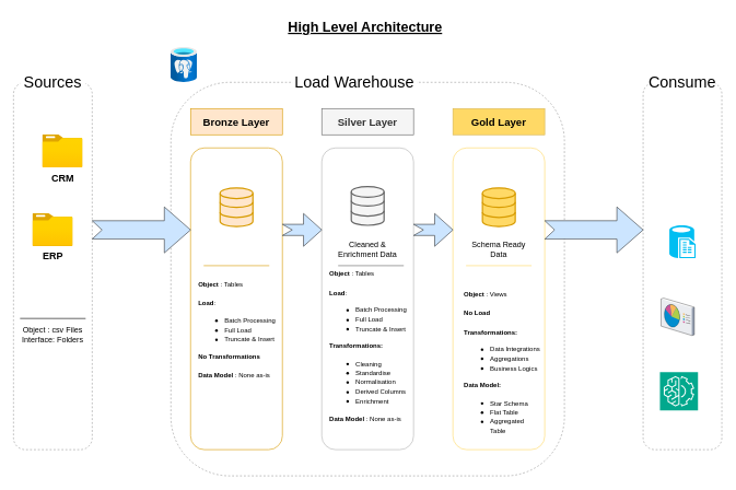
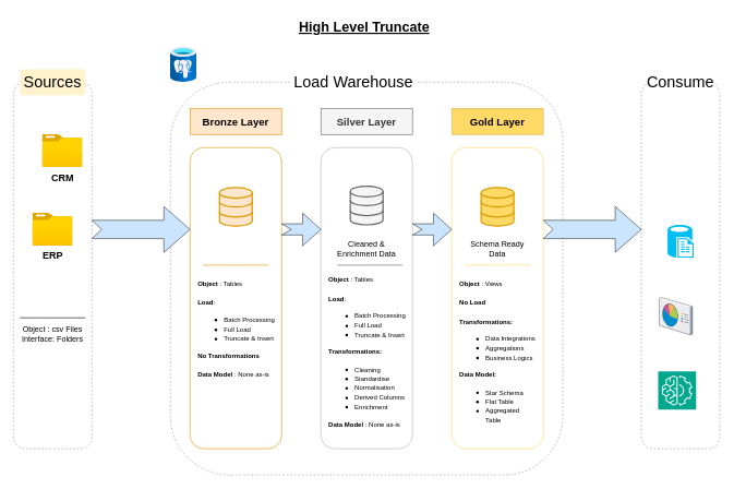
- <mxCell id="2" value="High Level Architecture" style="text;html=1;align=center;verticalAlign=middle;resizable=0;points=[];autosize=1;strokeColor=none;fillColor=none;fontSize=21;fontStyle=5;rounded=1;" parent="1" vertex="1"><mxGeometry x="436" y="20" width="240" height="40" as="geometry" /></mxCell>
+ <mxCell id="2" value="High Level Truncate" style="text;html=1;align=center;verticalAlign=middle;resizable=0;points=[];autosize=1;strokeColor=none;fillColor=none;fontSize=21;fontStyle=5;rounded=1;" parent="1" vertex="1"><mxGeometry x="436" y="20" width="240" height="40" as="geometry" /></mxCell>
- <mxCell id="4" value="Sources" style="rounded=1;whiteSpace=wrap;html=1;fontSize=24;strokeColor=none;" parent="1" vertex="1"><mxGeometry x="30" y="105" width="100" height="40" as="geometry" /></mxCell>
+ <mxCell id="4" value="Sources" style="rounded=1;whiteSpace=wrap;html=1;fontSize=24;strokeColor=none;fillColor=#fff2cc;" parent="1" vertex="1"><mxGeometry x="30" y="105" width="100" height="40" as="geometry" /></mxCell>
- <mxCell id="32" value="&lt;font style=&quot;font-size: 10px;&quot;&gt;&lt;b style=&quot;&quot;&gt;Object&lt;/b&gt; : Tables&lt;/font&gt;&lt;div&gt;&lt;span style=&quot;font-size: 10px;&quot;&gt;&lt;br&gt;&lt;/span&gt;&lt;div&gt;&lt;font style=&quot;font-size: 10px;&quot;&gt;&lt;b&gt;Load&lt;/b&gt;:&amp;nbsp;&lt;/font&gt;&lt;/div&gt;&lt;div&gt;&lt;ul&gt;&lt;li style=&quot;&quot;&gt;&lt;span style=&quot;background-color: transparent; color: light-dark(rgb(0, 0, 0), rgb(255, 255, 255));&quot;&gt;&lt;font style=&quot;font-size: 10px;&quot;&gt;Batch Processing&lt;/font&gt;&lt;/span&gt;&lt;/li&gt;&lt;li style=&quot;&quot;&gt;&lt;span style=&quot;background-color: transparent; color: light-dark(rgb(0, 0, 0), rgb(255, 255, 255));&quot;&gt;&lt;font style=&quot;font-size: 10px;&quot;&gt;Full Load&amp;nbsp;&lt;/font&gt;&lt;/span&gt;&lt;/li&gt;&lt;li style=&quot;&quot;&gt;&lt;span style=&quot;background-color: transparent; color: light-dark(rgb(0, 0, 0), rgb(255, 255, 255));&quot;&gt;&lt;font style=&quot;font-size: 10px;&quot;&gt;Truncate &amp;amp; Insert&lt;/font&gt;&lt;/span&gt;&lt;/li&gt;&lt;/ul&gt;&lt;/div&gt;&lt;div&gt;&lt;div&gt;&lt;font style=&quot;font-size: 10px;&quot;&gt;&lt;b&gt;Transformations:&lt;/b&gt;&lt;/font&gt;&lt;/div&gt;&lt;/div&gt;&lt;div&gt;&lt;ul&gt;&lt;li&gt;&lt;font style=&quot;font-size: 10px;&quot;&gt;Cleaning&lt;/font&gt;&lt;/li&gt;&lt;li&gt;&lt;span style=&quot;font-size: 10px;&quot;&gt;Standardise&lt;/span&gt;&lt;/li&gt;&lt;li&gt;&lt;span style=&quot;font-size: 10px;&quot;&gt;Normalisation&lt;/span&gt;&lt;/li&gt;&lt;li&gt;&lt;span style=&quot;font-size: 10px;&quot;&gt;Derived Columns&lt;/span&gt;&lt;/li&gt;&lt;li&gt;&lt;span style=&quot;font-size: 10px;&quot;&gt;Enrichment&lt;/span&gt;&lt;/li&gt;&lt;/ul&gt;&lt;/div&gt;&lt;div&gt;&lt;font style=&quot;font-size: 10px;&quot;&gt;&lt;b style=&quot;&quot;&gt;Data Model&lt;/b&gt; : None as-is&lt;/font&gt;&lt;/div&gt;&lt;/div&gt;" style="text;html=1;align=left;verticalAlign=middle;whiteSpace=wrap;rounded=1;" parent="1" vertex="1"><mxGeometry x="500" y="409" width="120" height="236" as="geometry" /></mxCell>
+ <mxCell id="32" value="&lt;font style=&quot;font-size: 10px;&quot;&gt;&lt;b style=&quot;&quot;&gt;Object&lt;/b&gt; : Tables&lt;/font&gt;&lt;div&gt;&lt;span style=&quot;font-size: 10px;&quot;&gt;&lt;br&gt;&lt;/span&gt;&lt;div&gt;&lt;font style=&quot;font-size: 10px;&quot;&gt;&lt;b&gt;Load&lt;/b&gt;:&amp;nbsp;&lt;/font&gt;&lt;/div&gt;&lt;div&gt;&lt;ul&gt;&lt;li style=&quot;&quot;&gt;&lt;span style=&quot;background-color: transparent; color: light-dark(rgb(0, 0, 0), rgb(255, 255, 255));&quot;&gt;&lt;font style=&quot;font-size: 10px;&quot;&gt;Batch Processing&lt;/font&gt;&lt;/span&gt;&lt;/li&gt;&lt;li style=&quot;&quot;&gt;&lt;span style=&quot;background-color: transparent; color: light-dark(rgb(0, 0, 0), rgb(255, 255, 255));&quot;&gt;&lt;font style=&quot;font-size: 10px;&quot;&gt;Full Load&amp;nbsp;&lt;/font&gt;&lt;/span&gt;&lt;/li&gt;&lt;li style=&quot;&quot;&gt;&lt;span style=&quot;background-color: transparent; color: light-dark(rgb(0, 0, 0), rgb(255, 255, 255));&quot;&gt;&lt;font style=&quot;font-size: 10px;&quot;&gt;Truncate &amp;amp; Insert&lt;/font&gt;&lt;/span&gt;&lt;/li&gt;&lt;/ul&gt;&lt;/div&gt;&lt;div&gt;&lt;div&gt;&lt;font style=&quot;font-size: 10px;&quot;&gt;&lt;b&gt;Transformations:&lt;/b&gt;&lt;/font&gt;&lt;/div&gt;&lt;/div&gt;&lt;div&gt;&lt;ul&gt;&lt;li&gt;&lt;font style=&quot;font-size: 10px;&quot;&gt;Cleaning&lt;/font&gt;&lt;/li&gt;&lt;li&gt;&lt;span style=&quot;font-size: 10px;&quot;&gt;Standardise&lt;/span&gt;&lt;/li&gt;&lt;li&gt;&lt;span style=&quot;font-size: 10px;&quot;&gt;Normalisation&lt;/span&gt;&lt;/li&gt;&lt;li&gt;&lt;span style=&quot;font-size: 10px;&quot;&gt;Derived Columns&lt;/span&gt;&lt;/li&gt;&lt;li&gt;&lt;span style=&quot;font-size: 10px;&quot;&gt;Enrichment&lt;/span&gt;&lt;/li&gt;&lt;/ul&gt;&lt;/div&gt;&lt;div&gt;&lt;font style=&quot;font-size: 10px;&quot;&gt;&lt;b style=&quot;&quot;&gt;Data Model&lt;/b&gt; : None as-is&lt;/font&gt;&lt;/div&gt;&lt;/div&gt;" style="text;html=1;align=left;verticalAlign=middle;whiteSpace=wrap;rounded=1;" parent="1" vertex="1"><mxGeometry x="500" y="419" width="120" height="236" as="geometry" /></mxCell>
- <mxCell id="33" value="&lt;font style=&quot;font-size: 10px;&quot;&gt;&lt;b style=&quot;&quot;&gt;Object&lt;/b&gt; : Views&lt;/font&gt;&lt;div&gt;&lt;span style=&quot;font-size: 10px;&quot;&gt;&lt;br&gt;&lt;/span&gt;&lt;div&gt;&lt;font style=&quot;font-size: 10px;&quot;&gt;&lt;b&gt;No Load&lt;/b&gt;&lt;/font&gt;&lt;/div&gt;&lt;div&gt;&lt;font style=&quot;font-size: 10px;&quot;&gt;&lt;b&gt;&lt;br&gt;&lt;/b&gt;&lt;/font&gt;&lt;/div&gt;&lt;div&gt;&lt;div&gt;&lt;font style=&quot;font-size: 10px;&quot;&gt;&lt;b&gt;Transformations:&lt;/b&gt;&lt;/font&gt;&lt;/div&gt;&lt;/div&gt;&lt;div&gt;&lt;ul&gt;&lt;li&gt;&lt;span style=&quot;font-size: 10px;&quot;&gt;Data Integrations&lt;/span&gt;&lt;/li&gt;&lt;li&gt;&lt;span style=&quot;font-size: 10px;&quot;&gt;Aggregations&lt;/span&gt;&lt;/li&gt;&lt;li&gt;&lt;span style=&quot;font-size: 10px;&quot;&gt;Business Logics&lt;/span&gt;&lt;/li&gt;&lt;/ul&gt;&lt;/div&gt;&lt;div&gt;&lt;font style=&quot;font-size: 10px;&quot;&gt;&lt;b style=&quot;&quot;&gt;Data Model:&lt;/b&gt;&lt;/font&gt;&lt;/div&gt;&lt;div&gt;&lt;ul&gt;&lt;li&gt;&lt;font style=&quot;font-size: 10px;&quot;&gt;Star Schema&lt;/font&gt;&lt;/li&gt;&lt;li&gt;&lt;font style=&quot;font-size: 10px;&quot;&gt;Flat Table&lt;/font&gt;&lt;/li&gt;&lt;li&gt;&lt;font style=&quot;font-size: 10px;&quot;&gt;Aggregated Table&lt;/font&gt;&lt;/li&gt;&lt;/ul&gt;&lt;/div&gt;&lt;/div&gt;" style="text;html=1;align=left;verticalAlign=top;whiteSpace=wrap;rounded=1;" parent="1" vertex="1"><mxGeometry x="705" y="434" width="120" height="226" as="geometry" /></mxCell>
+ <mxCell id="33" value="&lt;font style=&quot;font-size: 10px;&quot;&gt;&lt;b style=&quot;&quot;&gt;Object&lt;/b&gt; : Views&lt;/font&gt;&lt;div&gt;&lt;span style=&quot;font-size: 10px;&quot;&gt;&lt;br&gt;&lt;/span&gt;&lt;div&gt;&lt;font style=&quot;font-size: 10px;&quot;&gt;&lt;b&gt;No Load&lt;/b&gt;&lt;/font&gt;&lt;/div&gt;&lt;div&gt;&lt;font style=&quot;font-size: 10px;&quot;&gt;&lt;b&gt;&lt;br&gt;&lt;/b&gt;&lt;/font&gt;&lt;/div&gt;&lt;div&gt;&lt;div&gt;&lt;font style=&quot;font-size: 10px;&quot;&gt;&lt;b&gt;Transformations:&lt;/b&gt;&lt;/font&gt;&lt;/div&gt;&lt;/div&gt;&lt;div&gt;&lt;ul&gt;&lt;li&gt;&lt;span style=&quot;font-size: 10px;&quot;&gt;Data Integrations&lt;/span&gt;&lt;/li&gt;&lt;li&gt;&lt;span style=&quot;font-size: 10px;&quot;&gt;Aggregations&lt;/span&gt;&lt;/li&gt;&lt;li&gt;&lt;span style=&quot;font-size: 10px;&quot;&gt;Business Logics&lt;/span&gt;&lt;/li&gt;&lt;/ul&gt;&lt;/div&gt;&lt;div&gt;&lt;font style=&quot;font-size: 10px;&quot;&gt;&lt;b style=&quot;&quot;&gt;Data Model:&lt;/b&gt;&lt;/font&gt;&lt;/div&gt;&lt;div&gt;&lt;ul&gt;&lt;li&gt;&lt;font style=&quot;font-size: 10px;&quot;&gt;Star Schema&lt;/font&gt;&lt;/li&gt;&lt;li&gt;&lt;font style=&quot;font-size: 10px;&quot;&gt;Flat Table&lt;/font&gt;&lt;/li&gt;&lt;li&gt;&lt;font style=&quot;font-size: 10px;&quot;&gt;Aggregated Table&lt;/font&gt;&lt;/li&gt;&lt;/ul&gt;&lt;/div&gt;&lt;/div&gt;" style="text;html=1;align=left;verticalAlign=top;whiteSpace=wrap;rounded=1;" parent="1" vertex="1"><mxGeometry x="700" y="419" width="120" height="226" as="geometry" /></mxCell>
